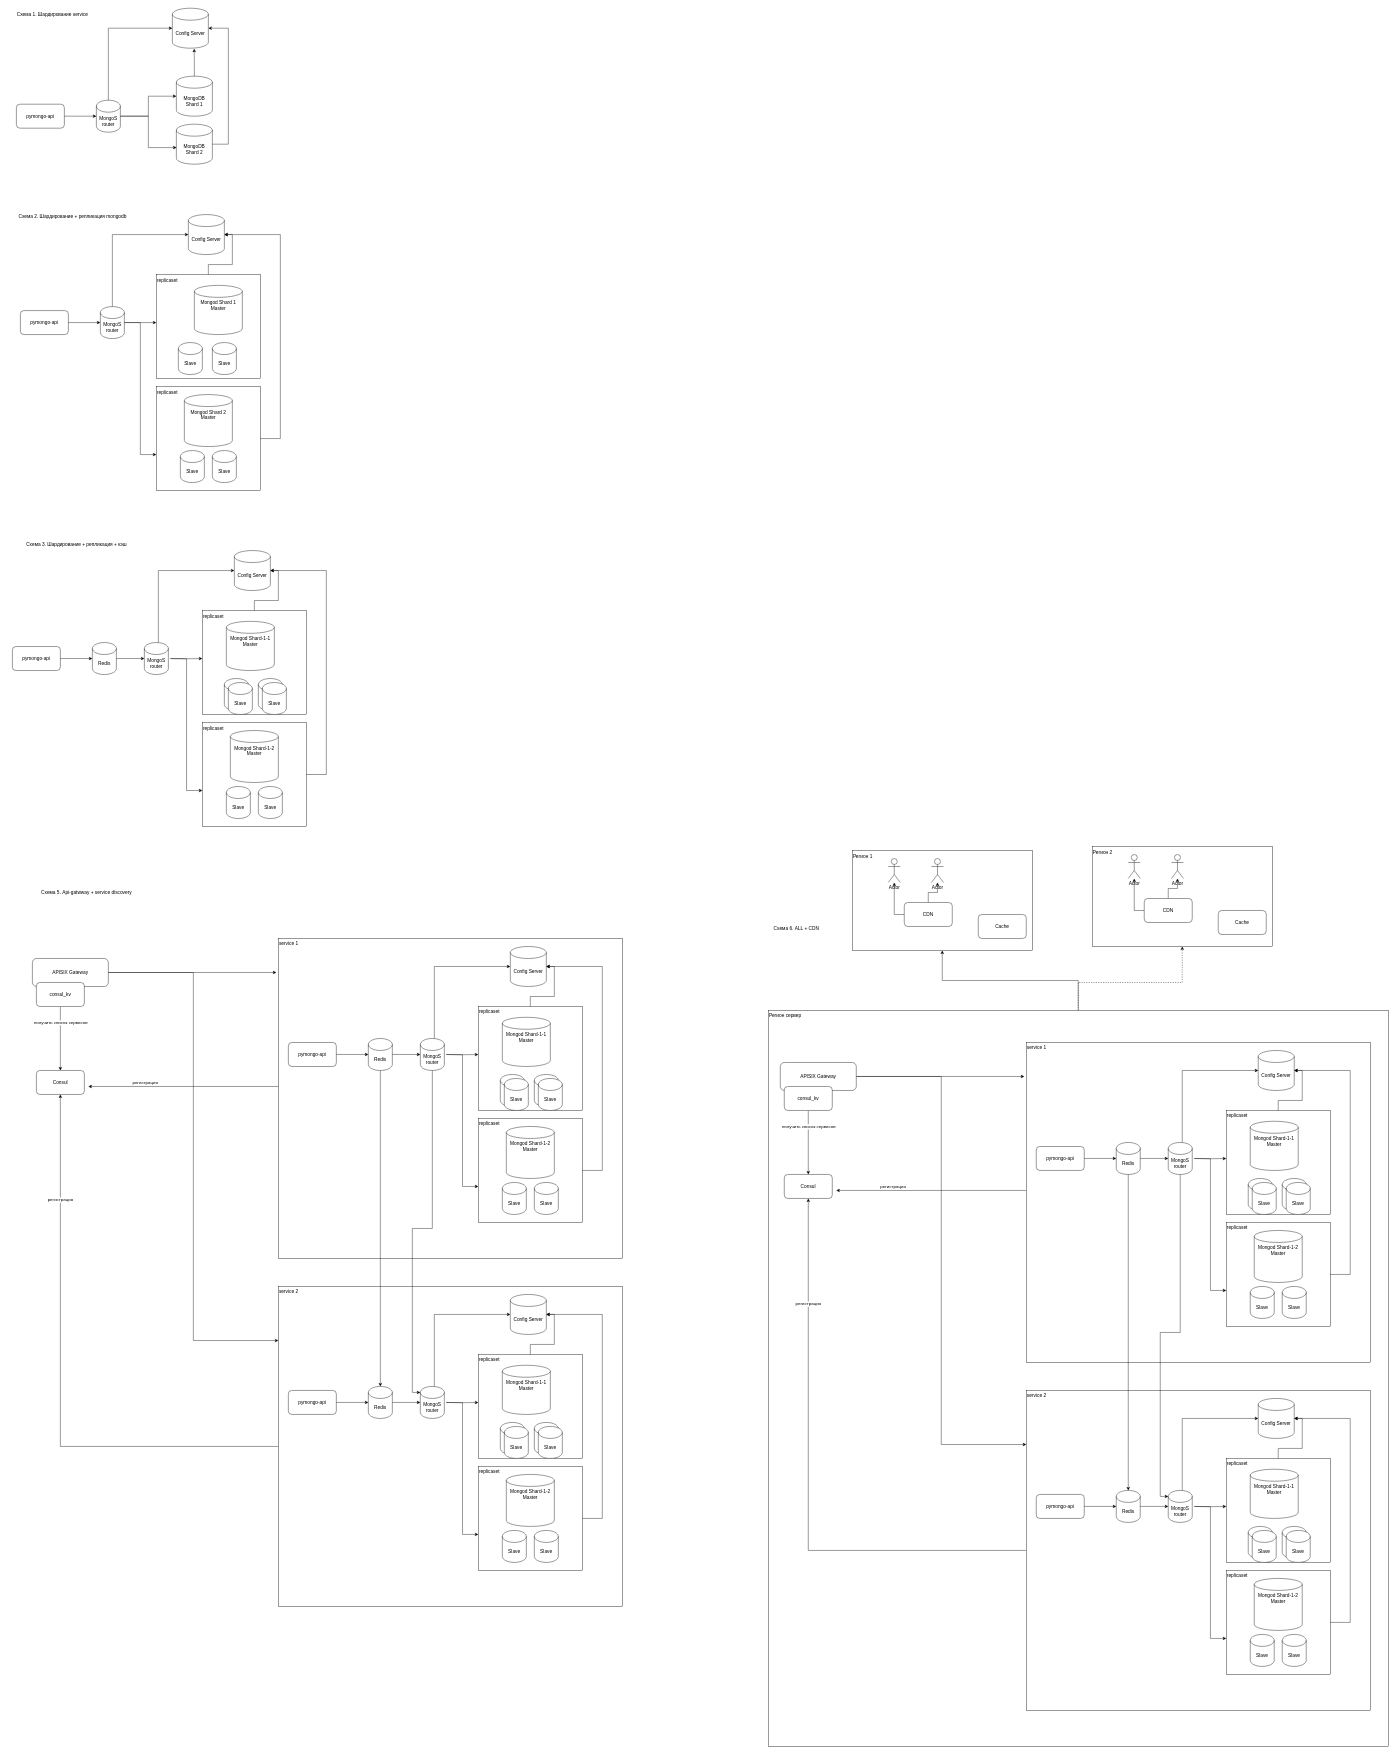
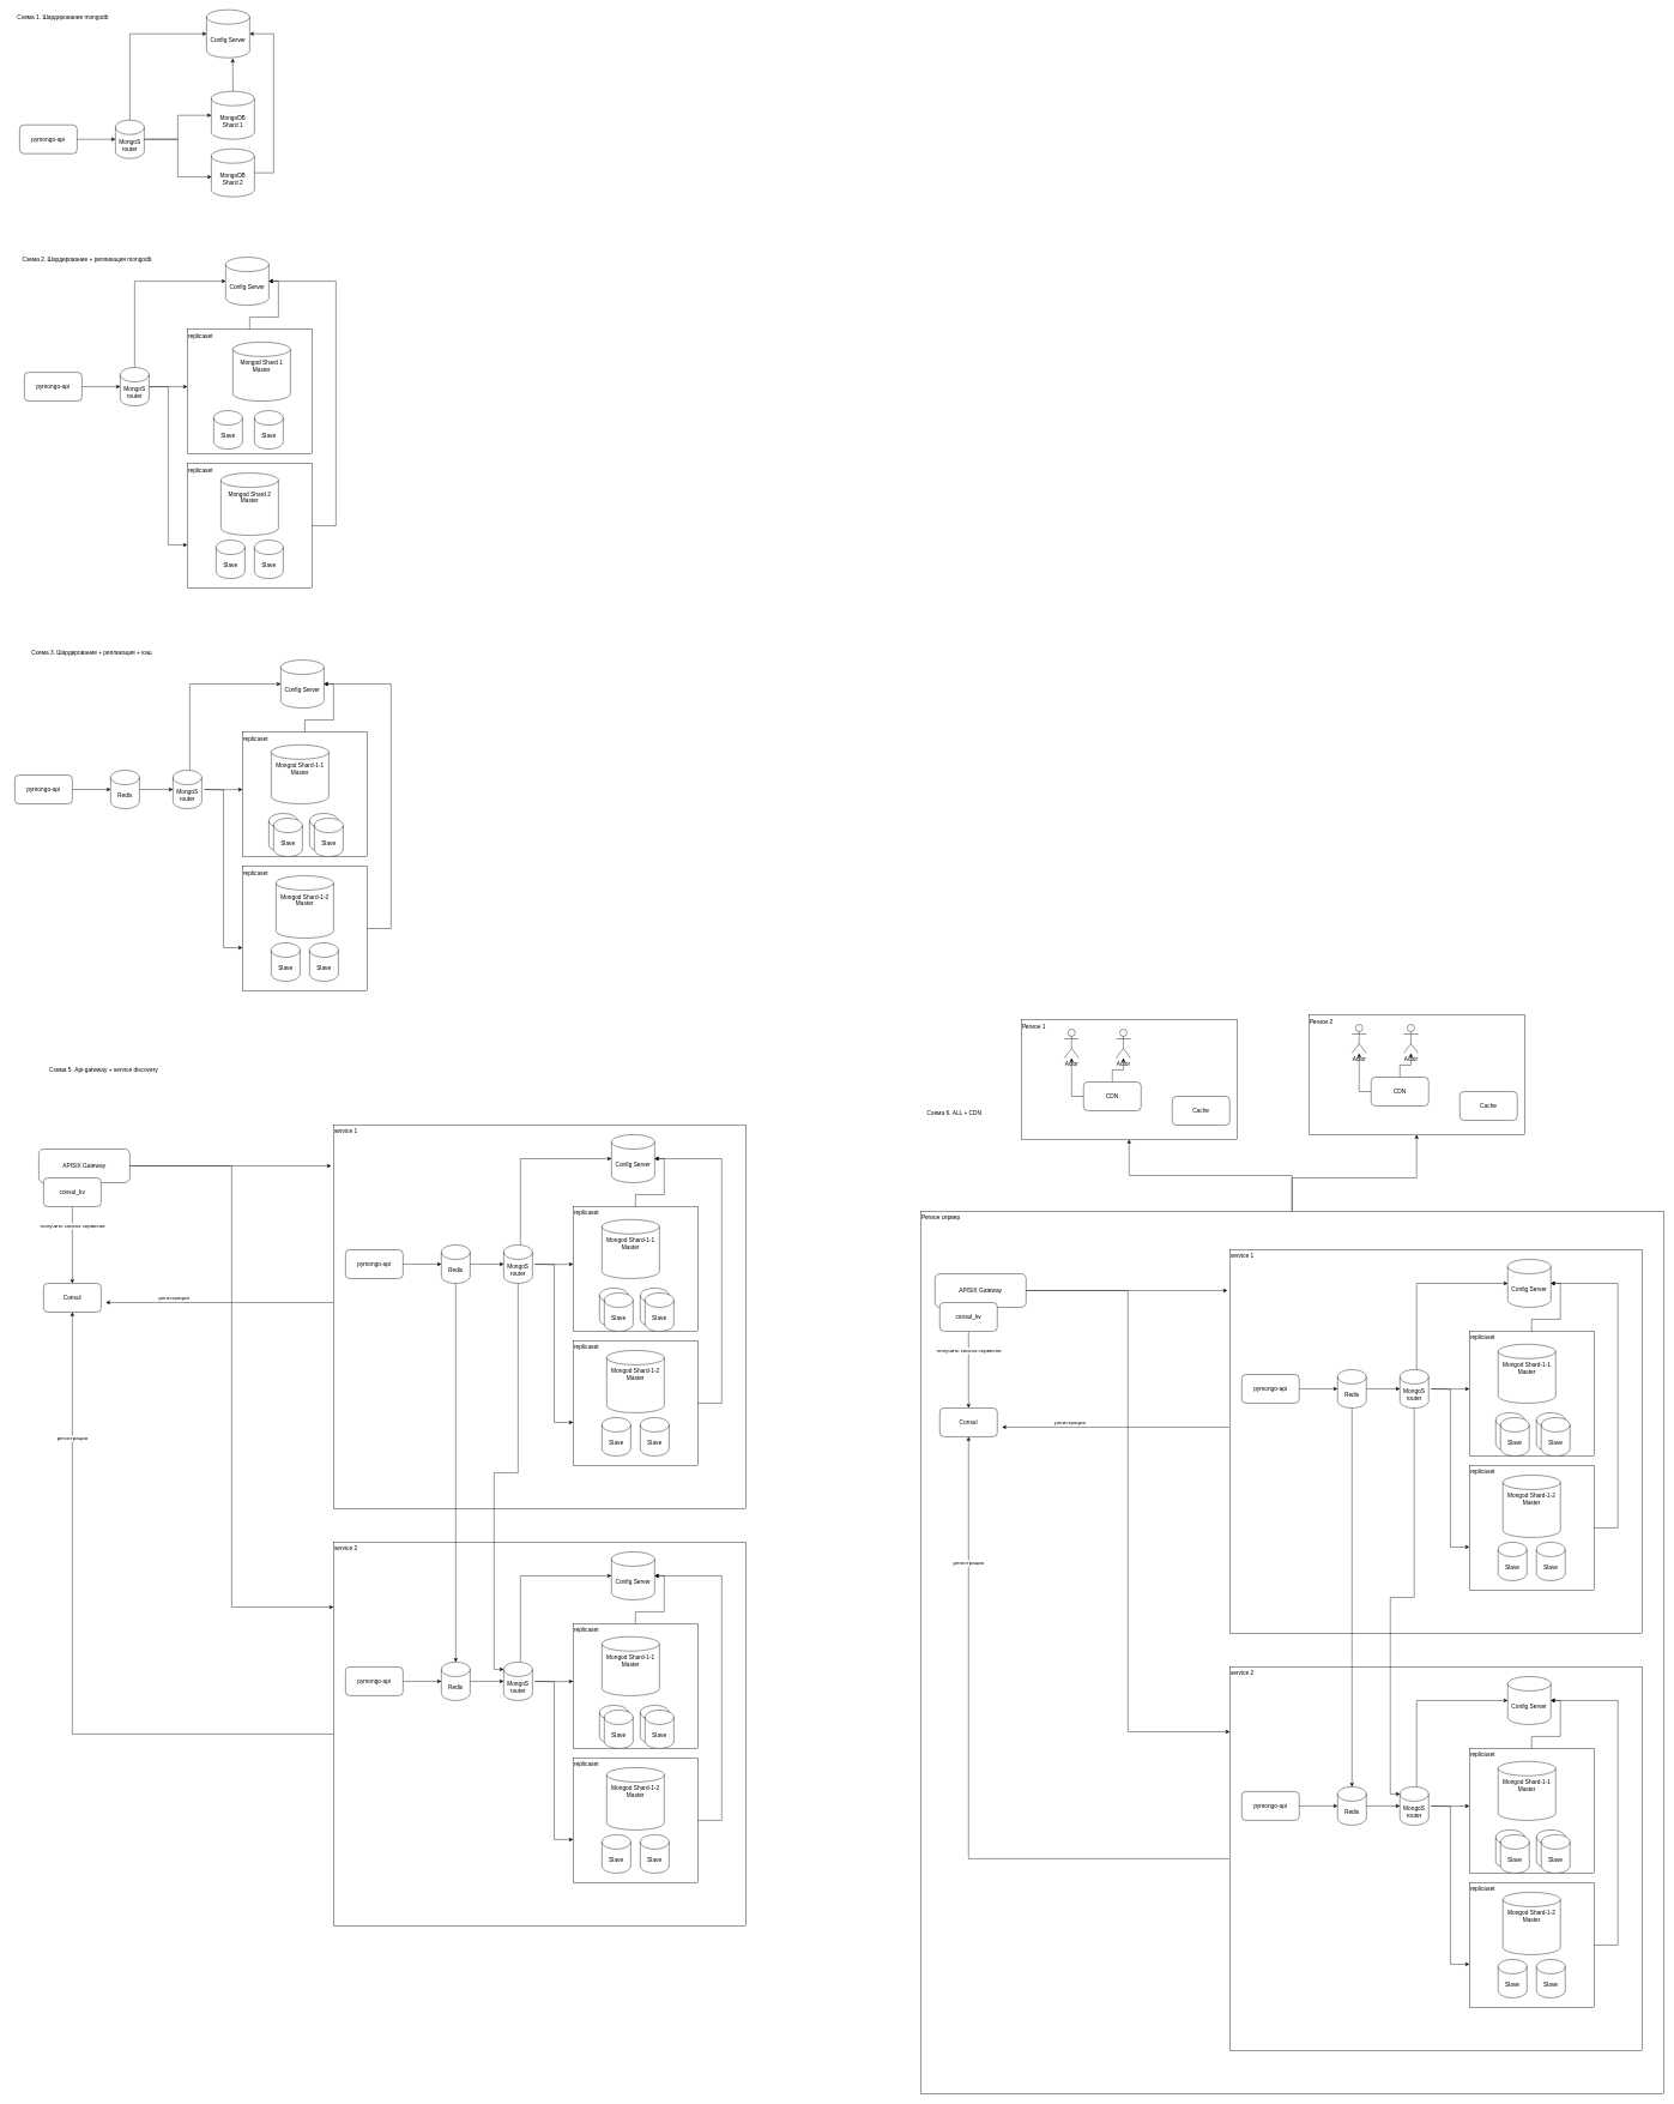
- <mxCell id="21" value="Схема 1. Шардирование service" style="text;html=1;align=center;verticalAlign=middle;resizable=0;points=[];autosize=1;strokeColor=none;fillColor=none;" parent="1" vertex="1"><mxGeometry y="20" width="220" height="30" as="geometry" x="20" /></mxCell>
+ <mxCell id="21" value="Схема 1. Шардирование mongodb" style="text;html=1;align=center;verticalAlign=middle;resizable=0;points=[];autosize=1;strokeColor=none;fillColor=none;" parent="1" vertex="1"><mxGeometry y="20" width="220" height="30" as="geometry" x="20" /></mxCell>
- <mxCell id="3" style="edgeStyle=orthogonalEdgeStyle;rounded=0;orthogonalLoop=1;jettySize=auto;html=1;entryX=0.5;entryY=1;entryDx=0;entryDy=0;dashed=1;" edge="1" parent="1" source="4" target="180"><mxGeometry relative="1" as="geometry"><Array as="points"><mxPoint x="2695" y="2456" /><mxPoint x="2955" y="2456" /></Array></mxGeometry></mxCell>
+ <mxCell id="3" style="edgeStyle=orthogonalEdgeStyle;rounded=0;orthogonalLoop=1;jettySize=auto;html=1;entryX=0.5;entryY=1;entryDx=0;entryDy=0;" edge="1" parent="1" source="4" target="180"><mxGeometry relative="1" as="geometry"><Array as="points"><mxPoint x="2695" y="2456" /><mxPoint x="2955" y="2456" /></Array></mxGeometry></mxCell>
